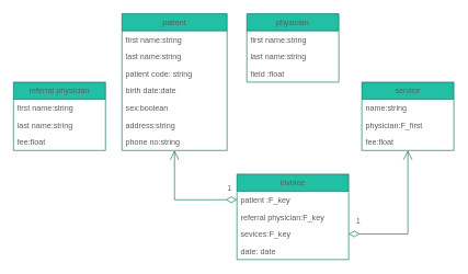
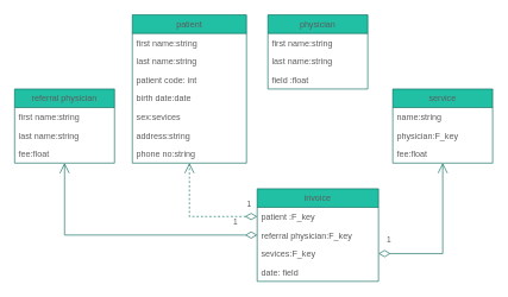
- <mxCell id="5" value="patient code: string&#10;" style="text;strokeColor=none;fillColor=none;align=left;verticalAlign=top;spacingLeft=4;spacingRight=4;overflow=hidden;rotatable=0;points=[[0,0.5],[1,0.5]];portConstraint=eastwest;fontColor=#5C5C5C;" parent="2" vertex="1"><mxGeometry y="78" width="160" height="26" as="geometry" /></mxCell>
+ <mxCell id="5" value="patient code: int&#10;" style="text;strokeColor=none;fillColor=none;align=left;verticalAlign=top;spacingLeft=4;spacingRight=4;overflow=hidden;rotatable=0;points=[[0,0.5],[1,0.5]];portConstraint=eastwest;fontColor=#5C5C5C;" parent="2" vertex="1"><mxGeometry y="78" width="160" height="26" as="geometry" /></mxCell>
- <mxCell id="7" value="sex:boolean" style="text;strokeColor=none;fillColor=none;align=left;verticalAlign=top;spacingLeft=4;spacingRight=4;overflow=hidden;rotatable=0;points=[[0,0.5],[1,0.5]];portConstraint=eastwest;fontColor=#5C5C5C;" parent="2" vertex="1"><mxGeometry y="130" width="160" height="26" as="geometry" /></mxCell>
+ <mxCell id="7" value="sex:sevices" style="text;strokeColor=none;fillColor=none;align=left;verticalAlign=top;spacingLeft=4;spacingRight=4;overflow=hidden;rotatable=0;points=[[0,0.5],[1,0.5]];portConstraint=eastwest;fontColor=#5C5C5C;" parent="2" vertex="1"><mxGeometry y="130" width="160" height="26" as="geometry" /></mxCell>
- <mxCell id="17" value="physician:F_first" style="text;strokeColor=none;fillColor=none;align=left;verticalAlign=top;spacingLeft=4;spacingRight=4;overflow=hidden;rotatable=0;points=[[0,0.5],[1,0.5]];portConstraint=eastwest;fontColor=#5C5C5C;" parent="15" vertex="1"><mxGeometry y="52" width="140" height="26" as="geometry" /></mxCell>
+ <mxCell id="17" value="physician:F_key" style="text;strokeColor=none;fillColor=none;align=left;verticalAlign=top;spacingLeft=4;spacingRight=4;overflow=hidden;rotatable=0;points=[[0,0.5],[1,0.5]];portConstraint=eastwest;fontColor=#5C5C5C;" parent="15" vertex="1"><mxGeometry y="52" width="140" height="26" as="geometry" /></mxCell>
- <mxCell id="24" value="1" style="endArrow=open;html=1;endSize=12;startArrow=diamondThin;startSize=14;startFill=0;edgeStyle=orthogonalEdgeStyle;align=left;verticalAlign=bottom;rounded=0;exitX=0;exitY=0.5;exitDx=0;exitDy=0;strokeColor=#006658;fontColor=#5C5C5C;" parent="1" source="20" target="2" edge="1"><mxGeometry x="-0.814" y="-9" relative="1" as="geometry"><mxPoint x="370" y="339" as="sourcePoint" /><mxPoint x="170" y="68" as="targetPoint" /><mxPoint as="offset" /></mxGeometry></mxCell>
+ <mxCell id="24" value="1" style="endArrow=open;html=1;endSize=12;startArrow=diamondThin;startSize=14;startFill=0;edgeStyle=orthogonalEdgeStyle;align=left;verticalAlign=bottom;rounded=0;exitX=0;exitY=0.5;exitDx=0;exitDy=0;strokeColor=#006658;fontColor=#5C5C5C;dashed=1;" parent="1" source="20" target="2" edge="1"><mxGeometry x="-0.814" y="-9" relative="1" as="geometry"><mxPoint x="370" y="339" as="sourcePoint" /><mxPoint x="170" y="68" as="targetPoint" /><mxPoint as="offset" /></mxGeometry></mxCell>
+ <mxCell id="14" value="1" style="endArrow=open;html=1;endSize=12;startArrow=diamondThin;startSize=14;startFill=0;edgeStyle=orthogonalEdgeStyle;align=left;verticalAlign=bottom;rounded=0;exitX=0;exitY=0.5;exitDx=0;exitDy=0;strokeColor=#006658;fontColor=#5C5C5C;" parent="1" source="21" target="10" edge="1"><mxGeometry x="-0.814" y="-9" relative="1" as="geometry"><mxPoint x="240" y="74" as="sourcePoint" /><mxPoint x="400" y="74" as="targetPoint" /><mxPoint as="offset" /></mxGeometry></mxCell>
- <mxCell id="23" value="date: date" style="text;strokeColor=none;fillColor=none;align=left;verticalAlign=top;spacingLeft=4;spacingRight=4;overflow=hidden;rotatable=0;points=[[0,0.5],[1,0.5]];portConstraint=eastwest;fontColor=#5C5C5C;" parent="19" vertex="1"><mxGeometry y="104" width="170" height="26" as="geometry" /></mxCell>
+ <mxCell id="23" value="date: field" style="text;strokeColor=none;fillColor=none;align=left;verticalAlign=top;spacingLeft=4;spacingRight=4;overflow=hidden;rotatable=0;points=[[0,0.5],[1,0.5]];portConstraint=eastwest;fontColor=#5C5C5C;" parent="19" vertex="1"><mxGeometry y="104" width="170" height="26" as="geometry" /></mxCell>
